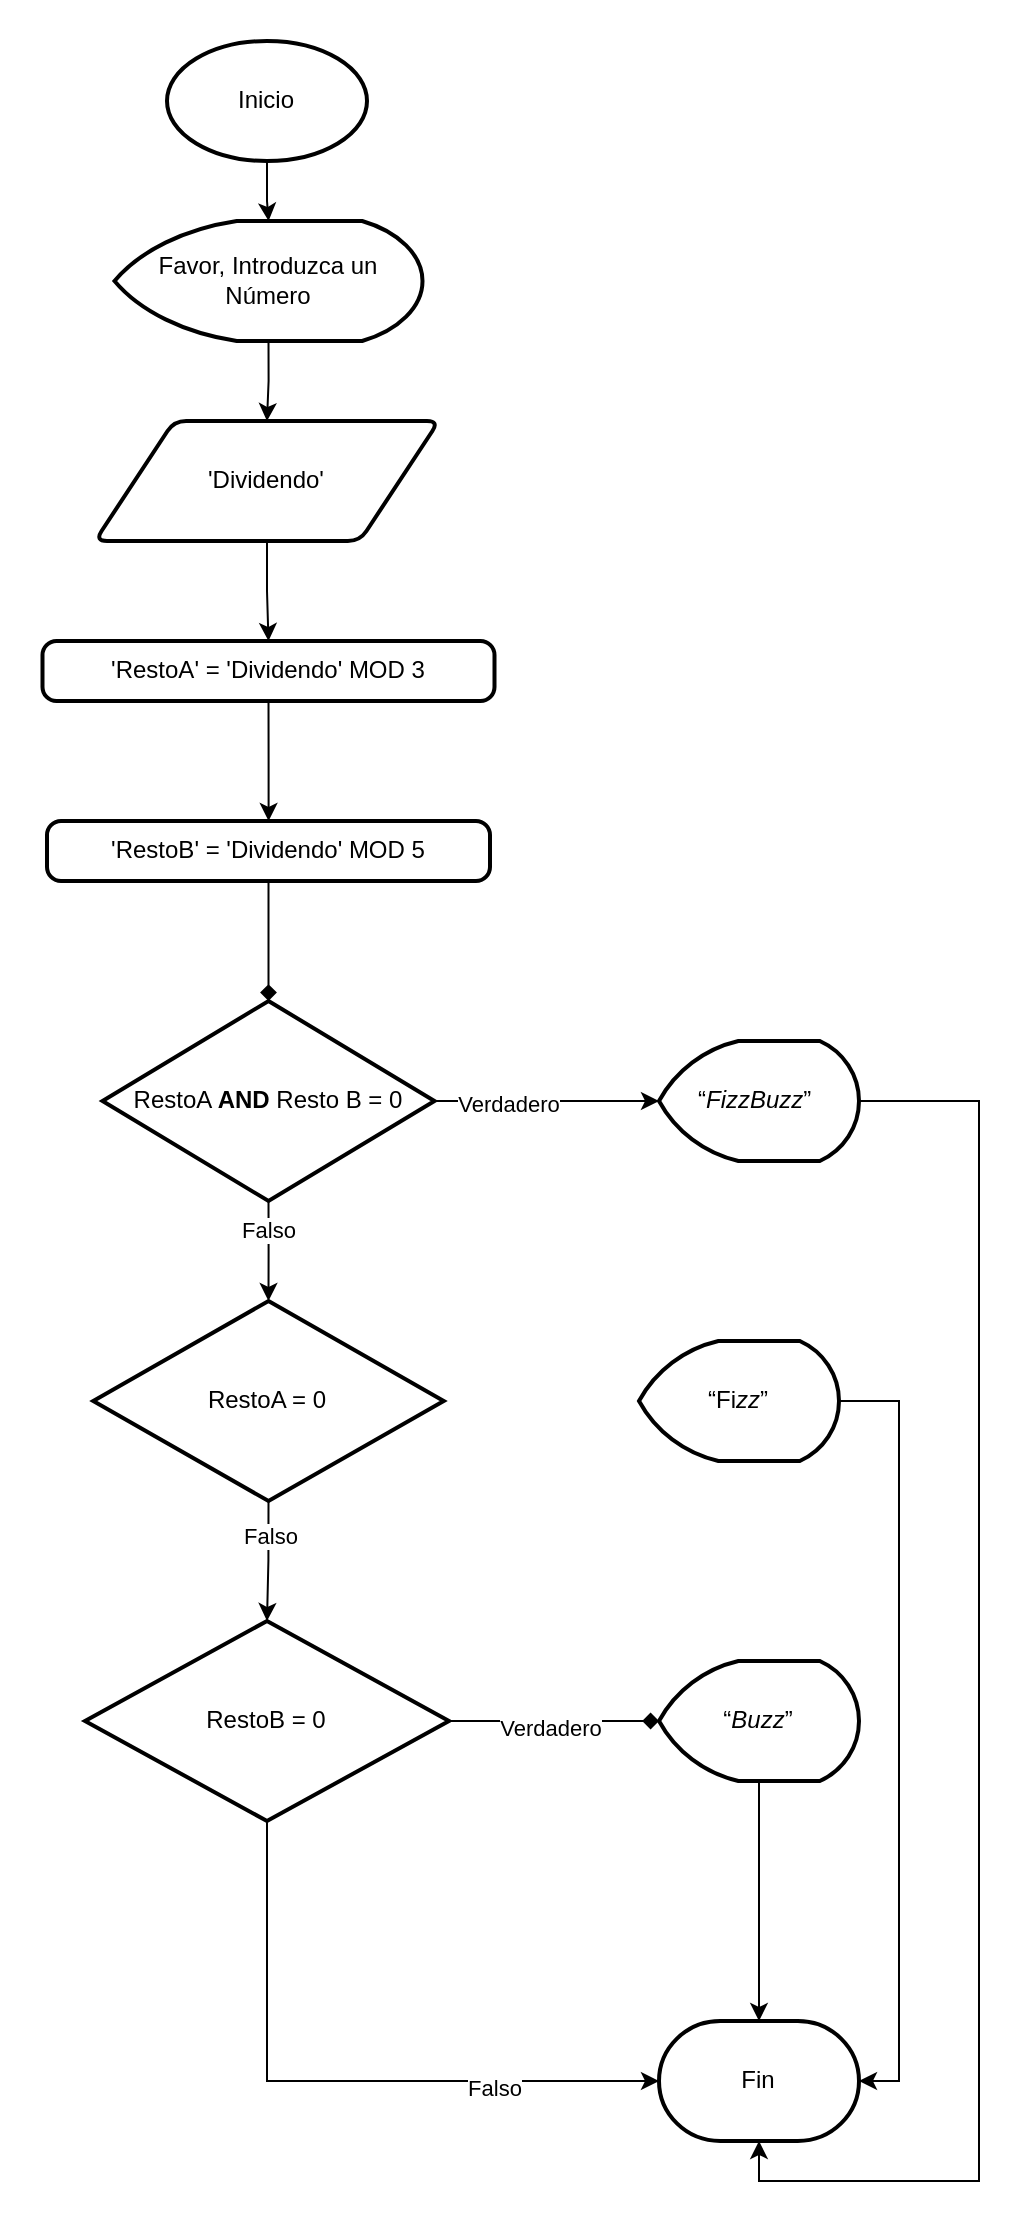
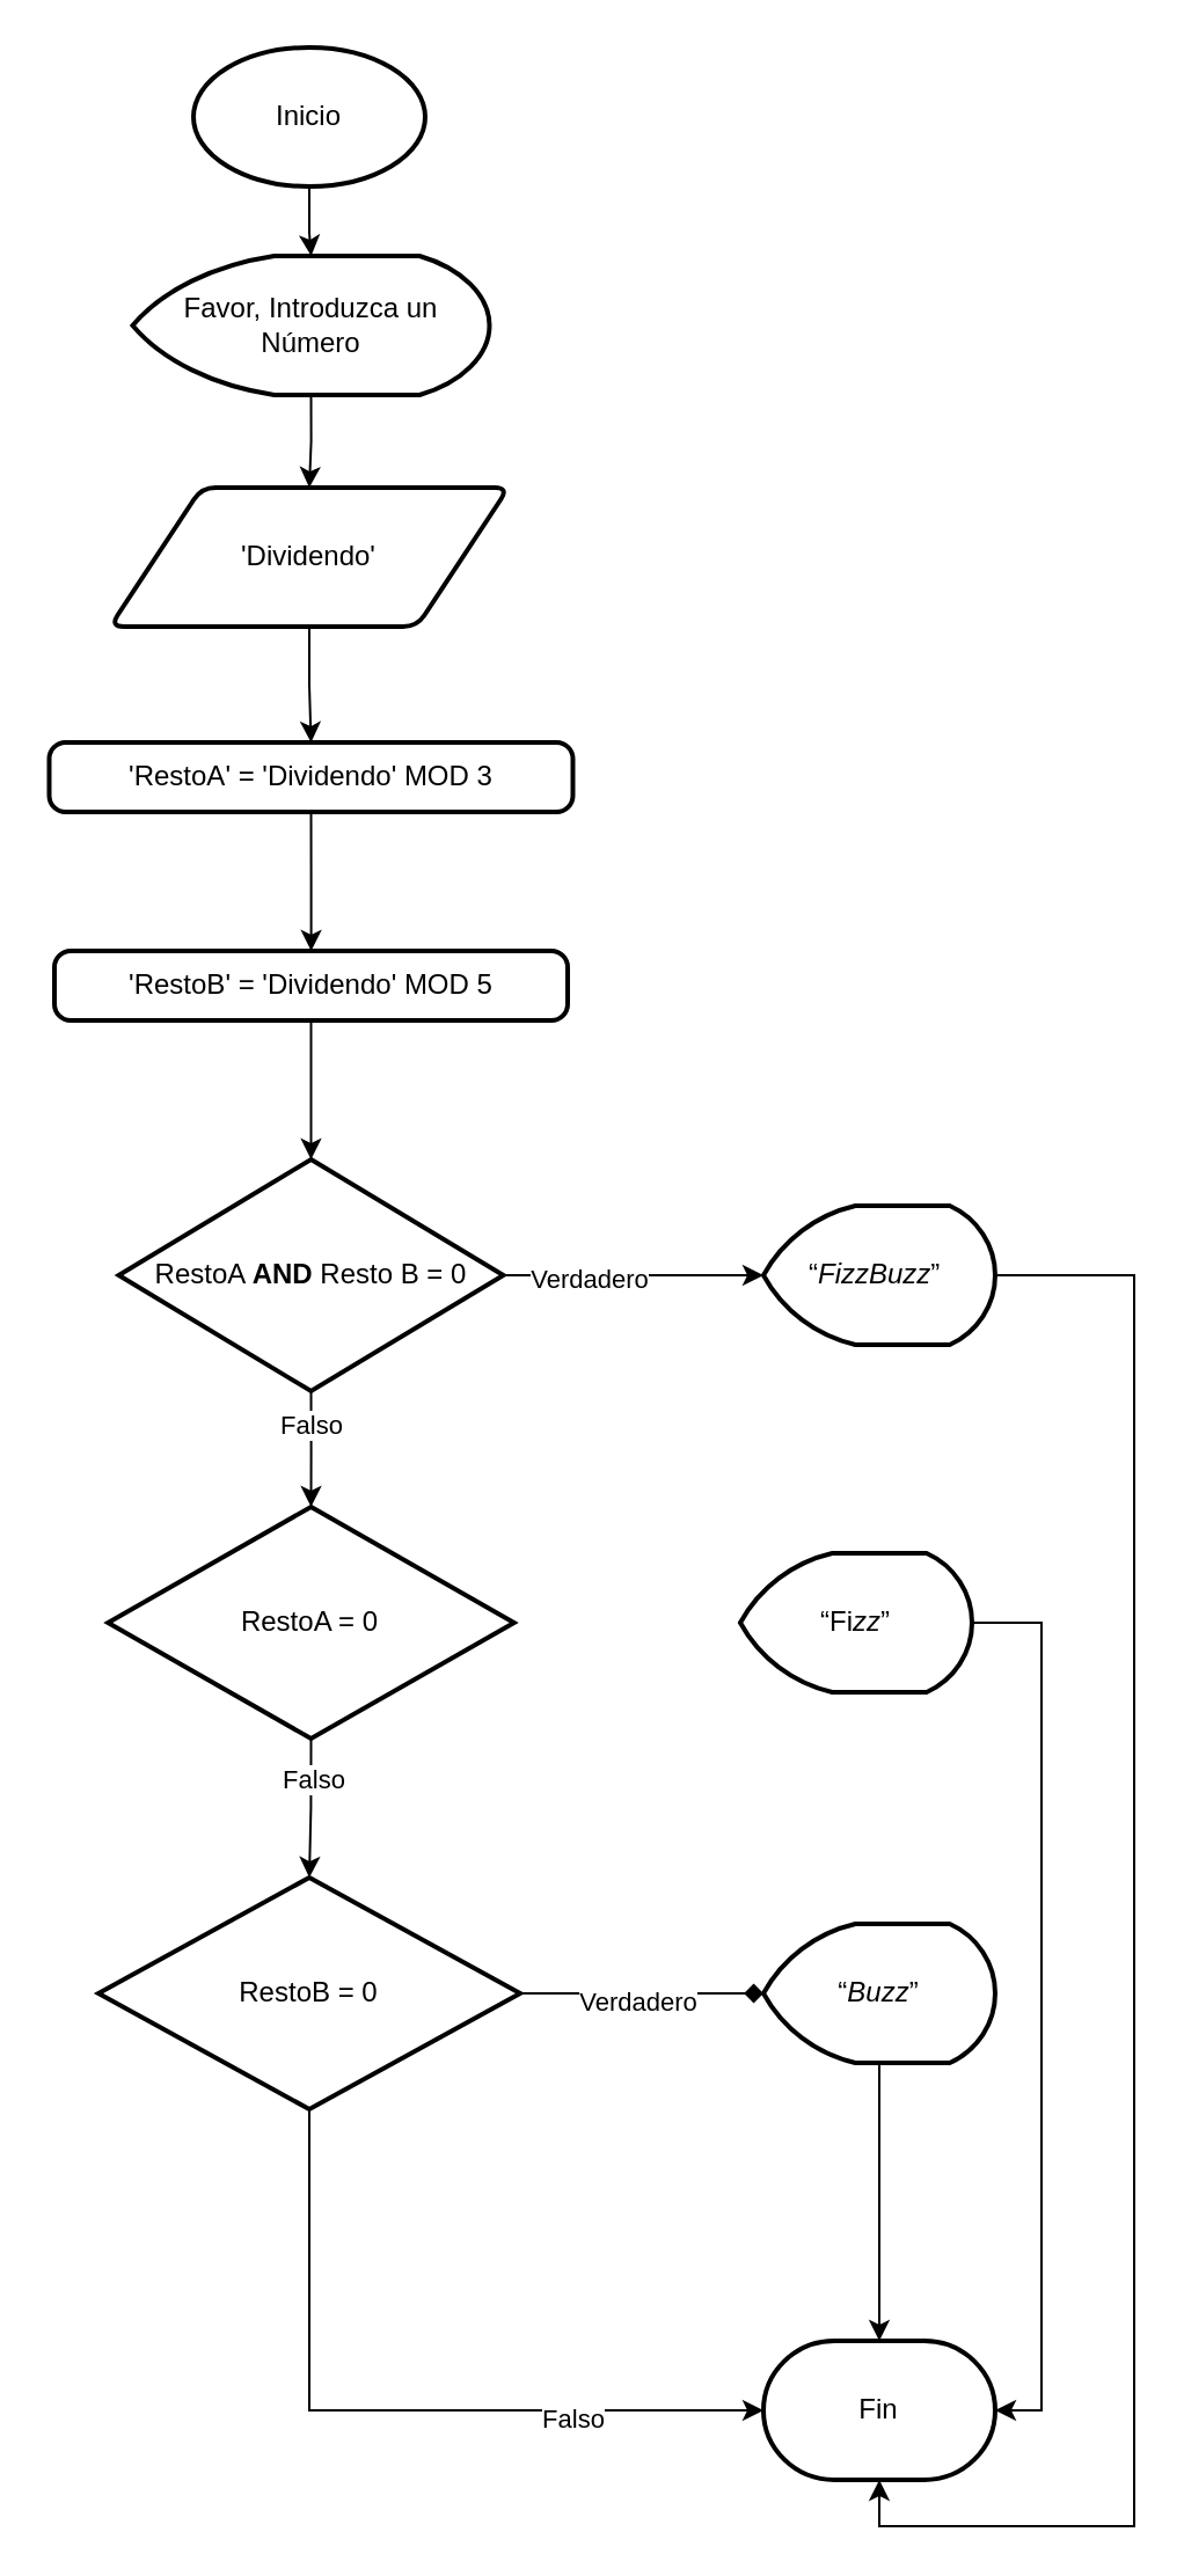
- <mxCell id="14" style="edgeStyle=orthogonalEdgeStyle;rounded=0;orthogonalLoop=1;jettySize=auto;html=1;exitX=0.5;exitY=1;exitDx=0;exitDy=0;entryX=0.5;entryY=0;entryDx=0;entryDy=0;entryPerimeter=0;endArrow=diamond;" edge="1" parent="1" source="10" target="13"><mxGeometry relative="1" as="geometry" /></mxCell>
+ <mxCell id="14" style="edgeStyle=orthogonalEdgeStyle;rounded=0;orthogonalLoop=1;jettySize=auto;html=1;exitX=0.5;exitY=1;exitDx=0;exitDy=0;entryX=0.5;entryY=0;entryDx=0;entryDy=0;entryPerimeter=0;" edge="1" parent="1" source="10" target="13"><mxGeometry relative="1" as="geometry" /></mxCell>
